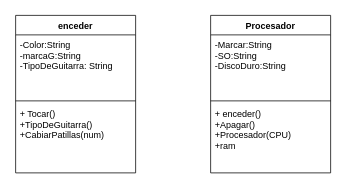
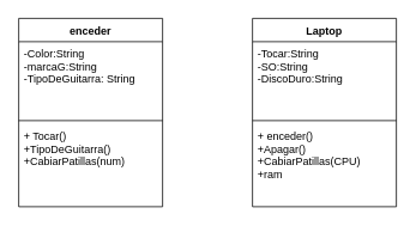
- <mxCell id="6" value="Procesador" style="swimlane;fontStyle=1;align=center;verticalAlign=top;childLayout=stackLayout;horizontal=1;startSize=26;horizontalStack=0;resizeParent=1;resizeParentMax=0;resizeLast=0;collapsible=1;marginBottom=0;" parent="1" vertex="1"><mxGeometry x="280" y="20" width="160" height="210" as="geometry" /></mxCell>
+ <mxCell id="6" value="Laptop" style="swimlane;fontStyle=1;align=center;verticalAlign=top;childLayout=stackLayout;horizontal=1;startSize=26;horizontalStack=0;resizeParent=1;resizeParentMax=0;resizeLast=0;collapsible=1;marginBottom=0;" parent="1" vertex="1"><mxGeometry x="280" y="20" width="160" height="210" as="geometry" /></mxCell>
- <mxCell id="7" value="-Marcar:String&#10;-SO:String&#10;-DiscoDuro:String" style="text;strokeColor=none;fillColor=none;align=left;verticalAlign=top;spacingLeft=4;spacingRight=4;overflow=hidden;rotatable=0;points=[[0,0.5],[1,0.5]];portConstraint=eastwest;" parent="6" vertex="1"><mxGeometry y="26" width="160" height="84" as="geometry" /></mxCell>
+ <mxCell id="7" value="-Tocar:String&#10;-SO:String&#10;-DiscoDuro:String" style="text;strokeColor=none;fillColor=none;align=left;verticalAlign=top;spacingLeft=4;spacingRight=4;overflow=hidden;rotatable=0;points=[[0,0.5],[1,0.5]];portConstraint=eastwest;" parent="6" vertex="1"><mxGeometry y="26" width="160" height="84" as="geometry" /></mxCell>
- <mxCell id="9" value="+ enceder()&#10;+Apagar()&#10;+Procesador(CPU)&#10;+ram&#10;&#10;&#10;" style="text;strokeColor=none;fillColor=none;align=left;verticalAlign=top;spacingLeft=4;spacingRight=4;overflow=hidden;rotatable=0;points=[[0,0.5],[1,0.5]];portConstraint=eastwest;" parent="6" vertex="1"><mxGeometry y="118" width="160" height="92" as="geometry" /></mxCell>
+ <mxCell id="9" value="+ enceder()&#10;+Apagar()&#10;+CabiarPatillas(CPU)&#10;+ram&#10;&#10;&#10;" style="text;strokeColor=none;fillColor=none;align=left;verticalAlign=top;spacingLeft=4;spacingRight=4;overflow=hidden;rotatable=0;points=[[0,0.5],[1,0.5]];portConstraint=eastwest;" parent="6" vertex="1"><mxGeometry y="118" width="160" height="92" as="geometry" /></mxCell>
